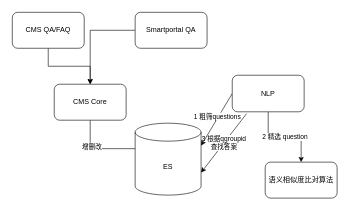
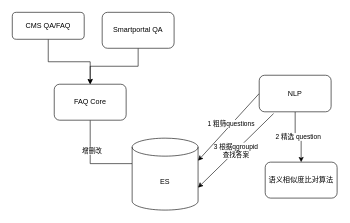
- <mxCell id="12" value="CMS QA/FAQ" style="rounded=1;whiteSpace=wrap;html=1;" vertex="1" parent="1"><mxGeometry x="20" y="20" width="120" height="60" as="geometry" /></mxCell>
+ <mxCell id="12" value="CMS QA/FAQ" style="rounded=1;whiteSpace=wrap;html=1;" vertex="1" parent="1"><mxGeometry x="20" y="20" width="120" height="45" as="geometry" /></mxCell>
- <mxCell id="14" value="Smartportal QA" style="rounded=1;whiteSpace=wrap;html=1;" vertex="1" parent="1"><mxGeometry x="225" y="20" width="120" height="60" as="geometry" /></mxCell>
+ <mxCell id="14" value="Smartportal QA" style="rounded=1;whiteSpace=wrap;html=1;" vertex="1" parent="1"><mxGeometry x="170" y="20" width="120" height="60" as="geometry" /></mxCell>
- <mxCell id="10" value="NLP" style="rounded=1;whiteSpace=wrap;html=1;" vertex="1" parent="1"><mxGeometry x="387" y="125" width="120" height="61" as="geometry" /></mxCell>
+ <mxCell id="10" value="NLP" style="rounded=1;whiteSpace=wrap;html=1;" vertex="1" parent="1"><mxGeometry x="432" y="125" width="120" height="61" as="geometry" /></mxCell>
- <mxCell id="4" value="CMS Core" style="rounded=1;whiteSpace=wrap;html=1;" vertex="1" parent="1"><mxGeometry x="90" y="140" width="120" height="60" as="geometry" /></mxCell>
+ <mxCell id="4" value="FAQ Core" style="rounded=1;whiteSpace=wrap;html=1;" vertex="1" parent="1"><mxGeometry x="90" y="140" width="120" height="60" as="geometry" /></mxCell>
- <mxCell id="5" value="ES" style="shape=cylinder3;whiteSpace=wrap;html=1;boundedLbl=1;backgroundOutline=1;size=15;" vertex="1" parent="1"><mxGeometry x="225" y="205" width="110" height="120" as="geometry" /></mxCell>
+ <mxCell id="5" value="ES" style="shape=cylinder3;whiteSpace=wrap;html=1;boundedLbl=1;backgroundOutline=1;size=15;" vertex="1" parent="1"><mxGeometry x="220" y="230" width="110" height="120" as="geometry" /></mxCell>
